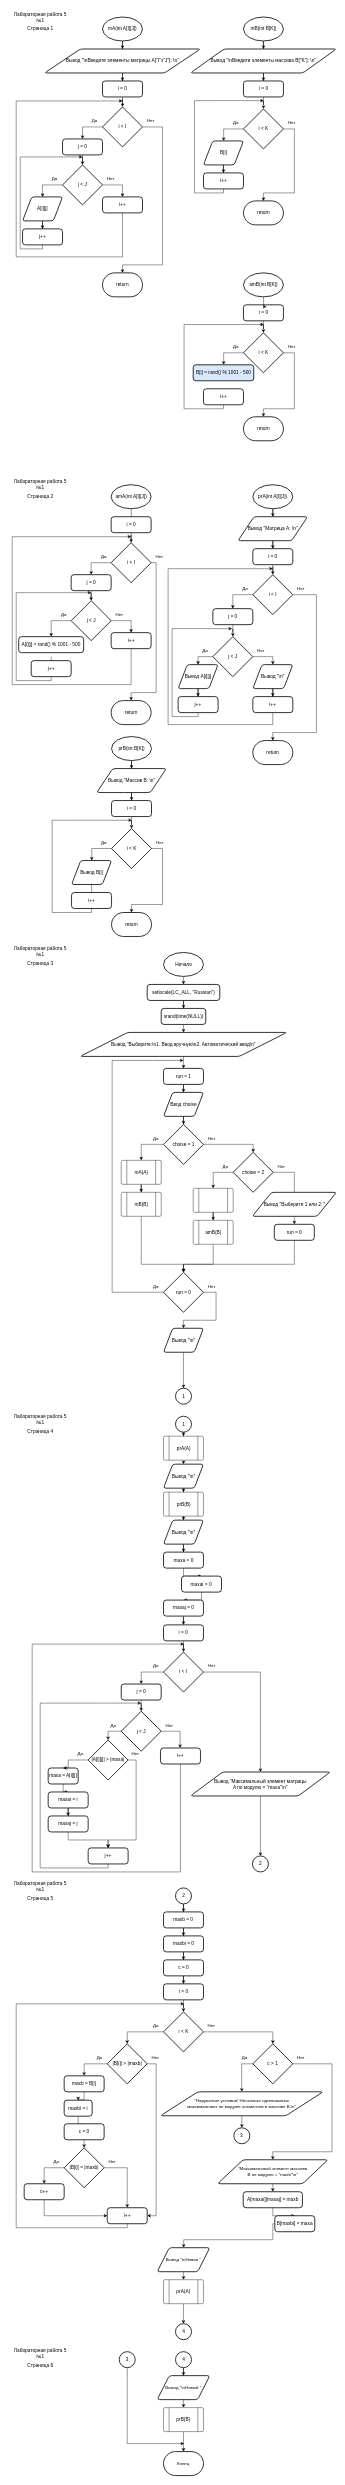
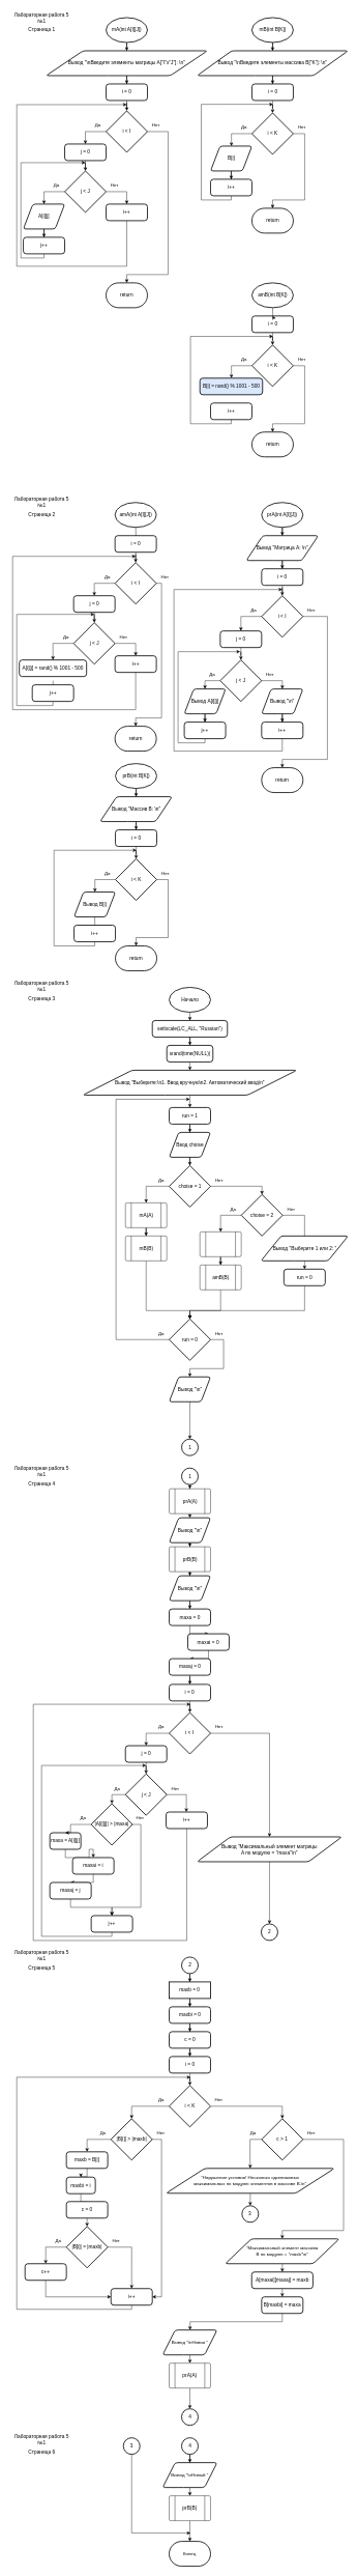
- <mxCell id="175" value="maxai = i" style="rounded=1;whiteSpace=wrap;html=1;absoluteArcSize=1;arcSize=14;strokeWidth=2;fontSize=12;" parent="1" vertex="1"><mxGeometry x="119.99" y="4480" width="100" height="40" as="geometry" /></mxCell>
+ <mxCell id="175" value="maxai = i" style="rounded=1;whiteSpace=wrap;html=1;absoluteArcSize=1;arcSize=14;strokeWidth=2;fontSize=12;" parent="1" vertex="1"><mxGeometry x="174.99" y="4480" width="100" height="40" as="geometry" /></mxCell>
- <mxCell id="191" value="maxb = 0" style="rounded=1;whiteSpace=wrap;html=1;absoluteArcSize=1;arcSize=14;strokeWidth=2;fontSize=12;" parent="1" vertex="1"><mxGeometry x="408.49" y="4780" width="100" height="40" as="geometry" /></mxCell>
+ <mxCell id="191" value="maxb = 0" style="whiteSpace=wrap;html=1;absoluteArcSize=1;arcSize=14;strokeWidth=2;fontSize=12;rounded=0;" parent="1" vertex="1"><mxGeometry x="408.49" y="4780" width="100" height="40" as="geometry" /></mxCell>
- <mxCell id="227" value="B[maxbi] = maxa" style="rounded=1;whiteSpace=wrap;html=1;absoluteArcSize=1;arcSize=14;strokeWidth=2;fontSize=12;" parent="1" vertex="1"><mxGeometry x="686.94" y="5540" width="100" height="40" as="geometry" /></mxCell>
+ <mxCell id="227" value="B[maxbi] = maxa" style="rounded=1;whiteSpace=wrap;html=1;absoluteArcSize=1;arcSize=14;strokeWidth=2;fontSize=12;" parent="1" vertex="1"><mxGeometry x="631.94" y="5540" width="100" height="40" as="geometry" /></mxCell>
